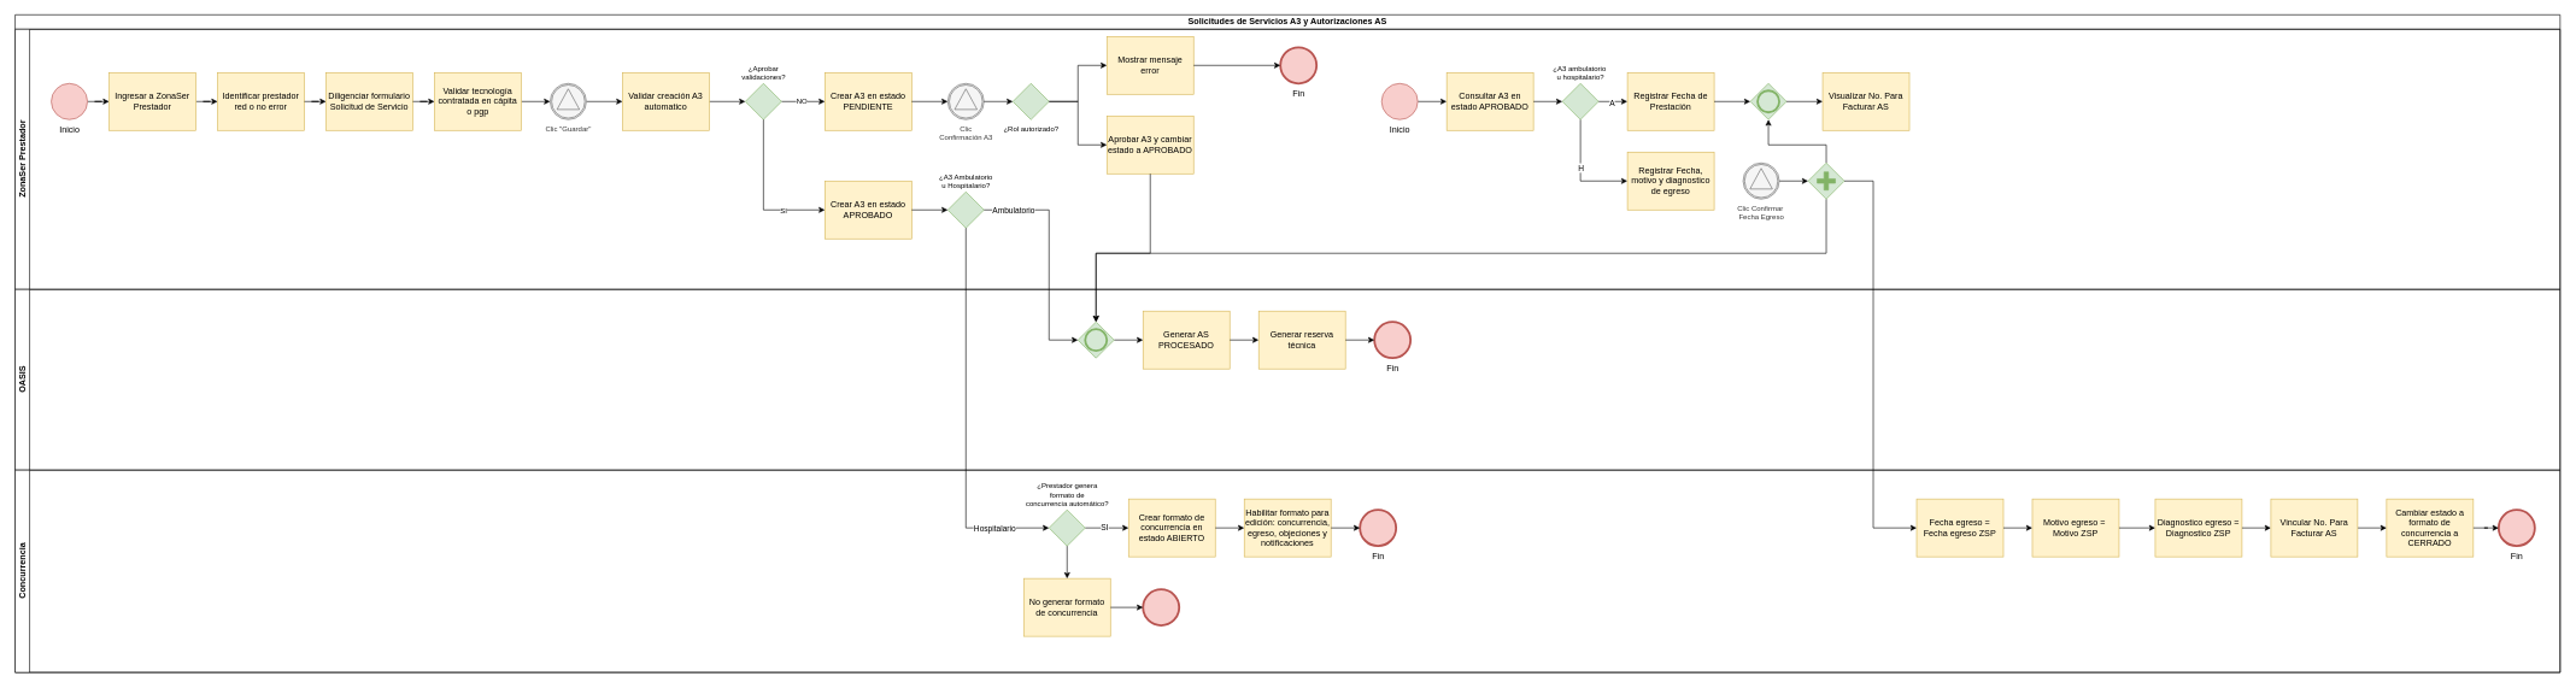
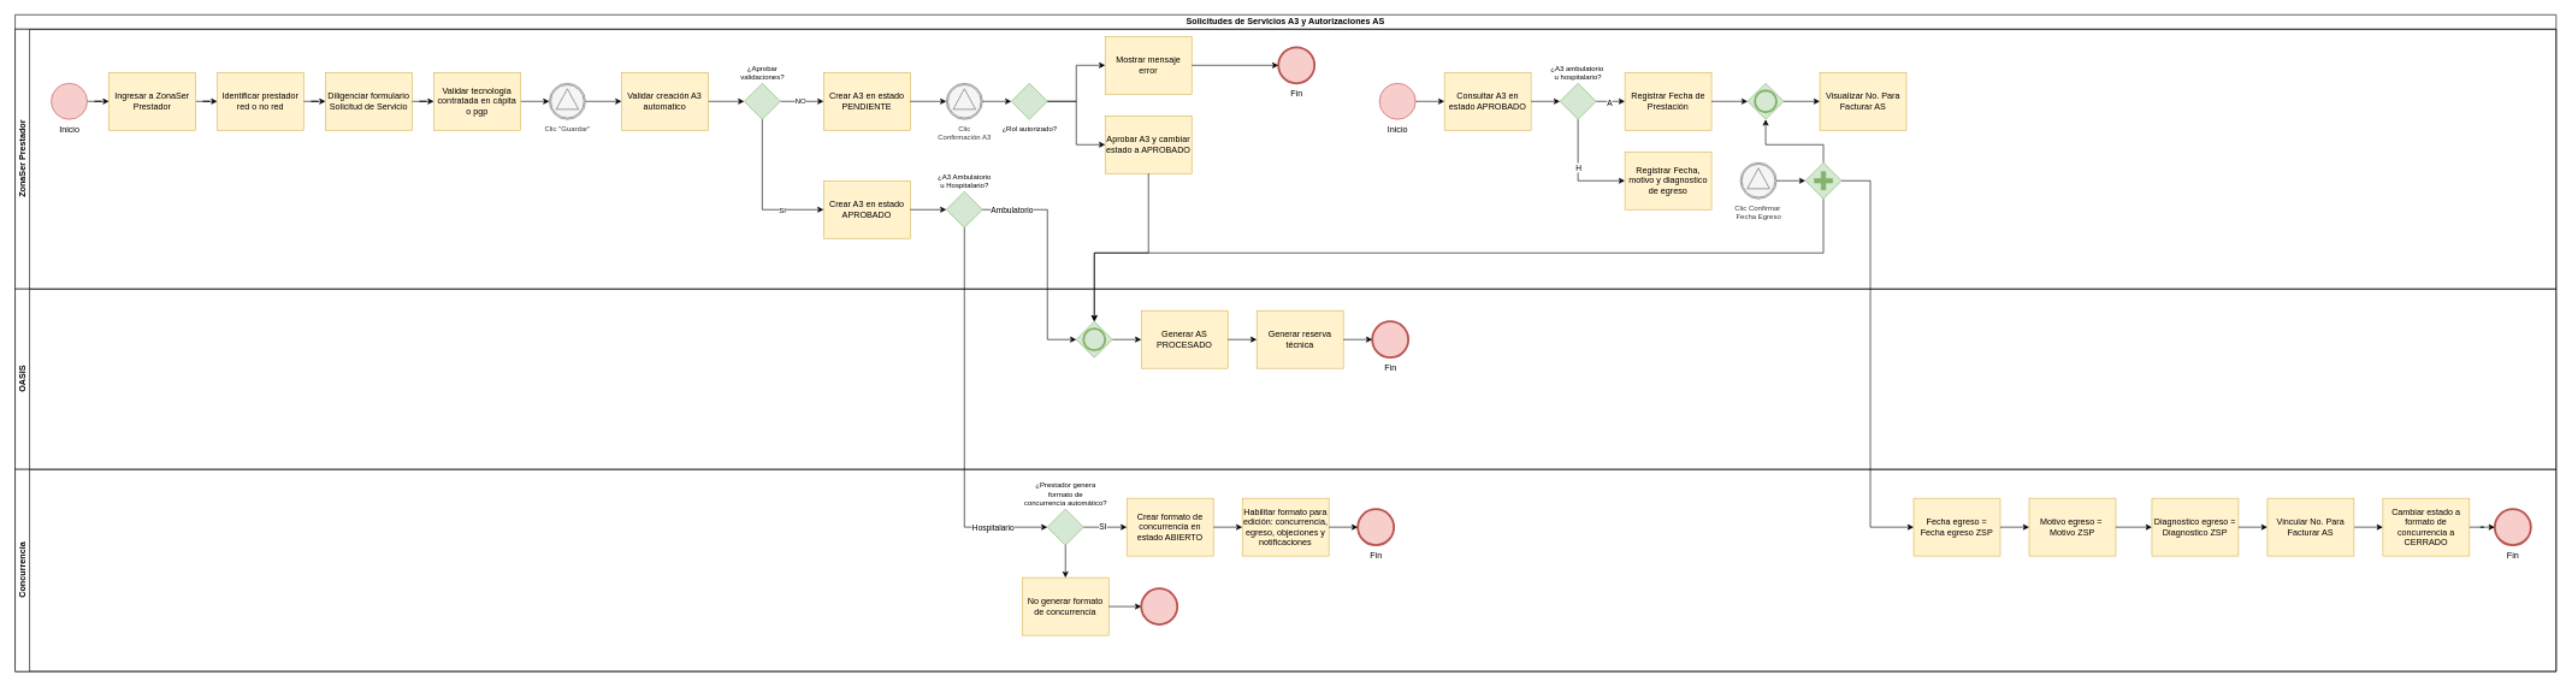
- <mxCell id="9" value="Identificar prestador red o no error" style="points=[[0.25,0,0],[0.5,0,0],[0.75,0,0],[1,0.25,0],[1,0.5,0],[1,0.75,0],[0.75,1,0],[0.5,1,0],[0.25,1,0],[0,0.75,0],[0,0.5,0],[0,0.25,0]];shape=mxgraph.bpmn.task2;whiteSpace=wrap;rectStyle=rounded;size=10;html=1;container=1;expand=0;collapsible=0;taskMarker=abstract;isLoopSub=1;fillColor=#fff2cc;strokeColor=#d6b656;" vertex="1" parent="4"><mxGeometry x="280" y="60" width="120" height="80" as="geometry" /></mxCell>
+ <mxCell id="9" value="Identificar prestador red o no red" style="points=[[0.25,0,0],[0.5,0,0],[0.75,0,0],[1,0.25,0],[1,0.5,0],[1,0.75,0],[0.75,1,0],[0.5,1,0],[0.25,1,0],[0,0.75,0],[0,0.5,0],[0,0.25,0]];shape=mxgraph.bpmn.task2;whiteSpace=wrap;rectStyle=rounded;size=10;html=1;container=1;expand=0;collapsible=0;taskMarker=abstract;isLoopSub=1;fillColor=#fff2cc;strokeColor=#d6b656;" vertex="1" parent="4"><mxGeometry x="280" y="60" width="120" height="80" as="geometry" /></mxCell>
